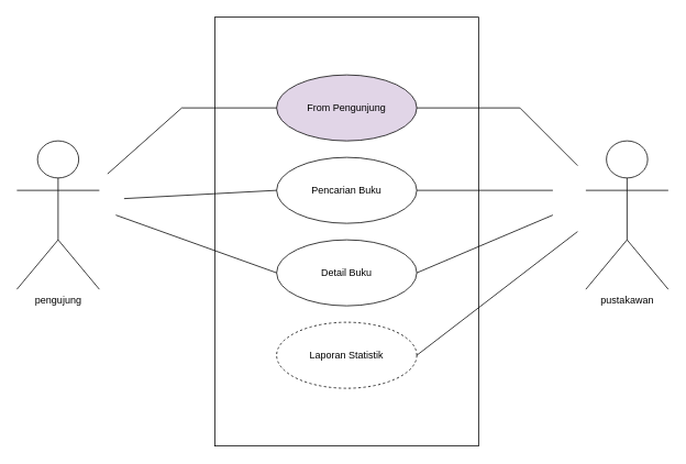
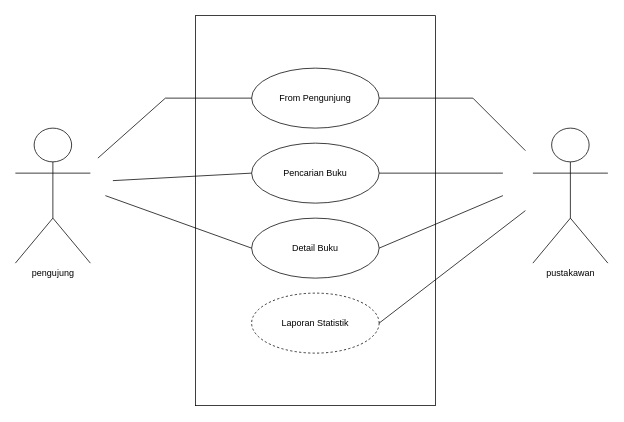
- <mxCell id="3" value="From Pengunjung" style="ellipse;whiteSpace=wrap;html=1;fillColor=#e1d5e7;" vertex="1" parent="1"><mxGeometry x="335" y="90" width="170" height="80" as="geometry" /></mxCell>
+ <mxCell id="3" value="From Pengunjung" style="ellipse;whiteSpace=wrap;html=1;" vertex="1" parent="1"><mxGeometry x="335" y="90" width="170" height="80" as="geometry" /></mxCell>
